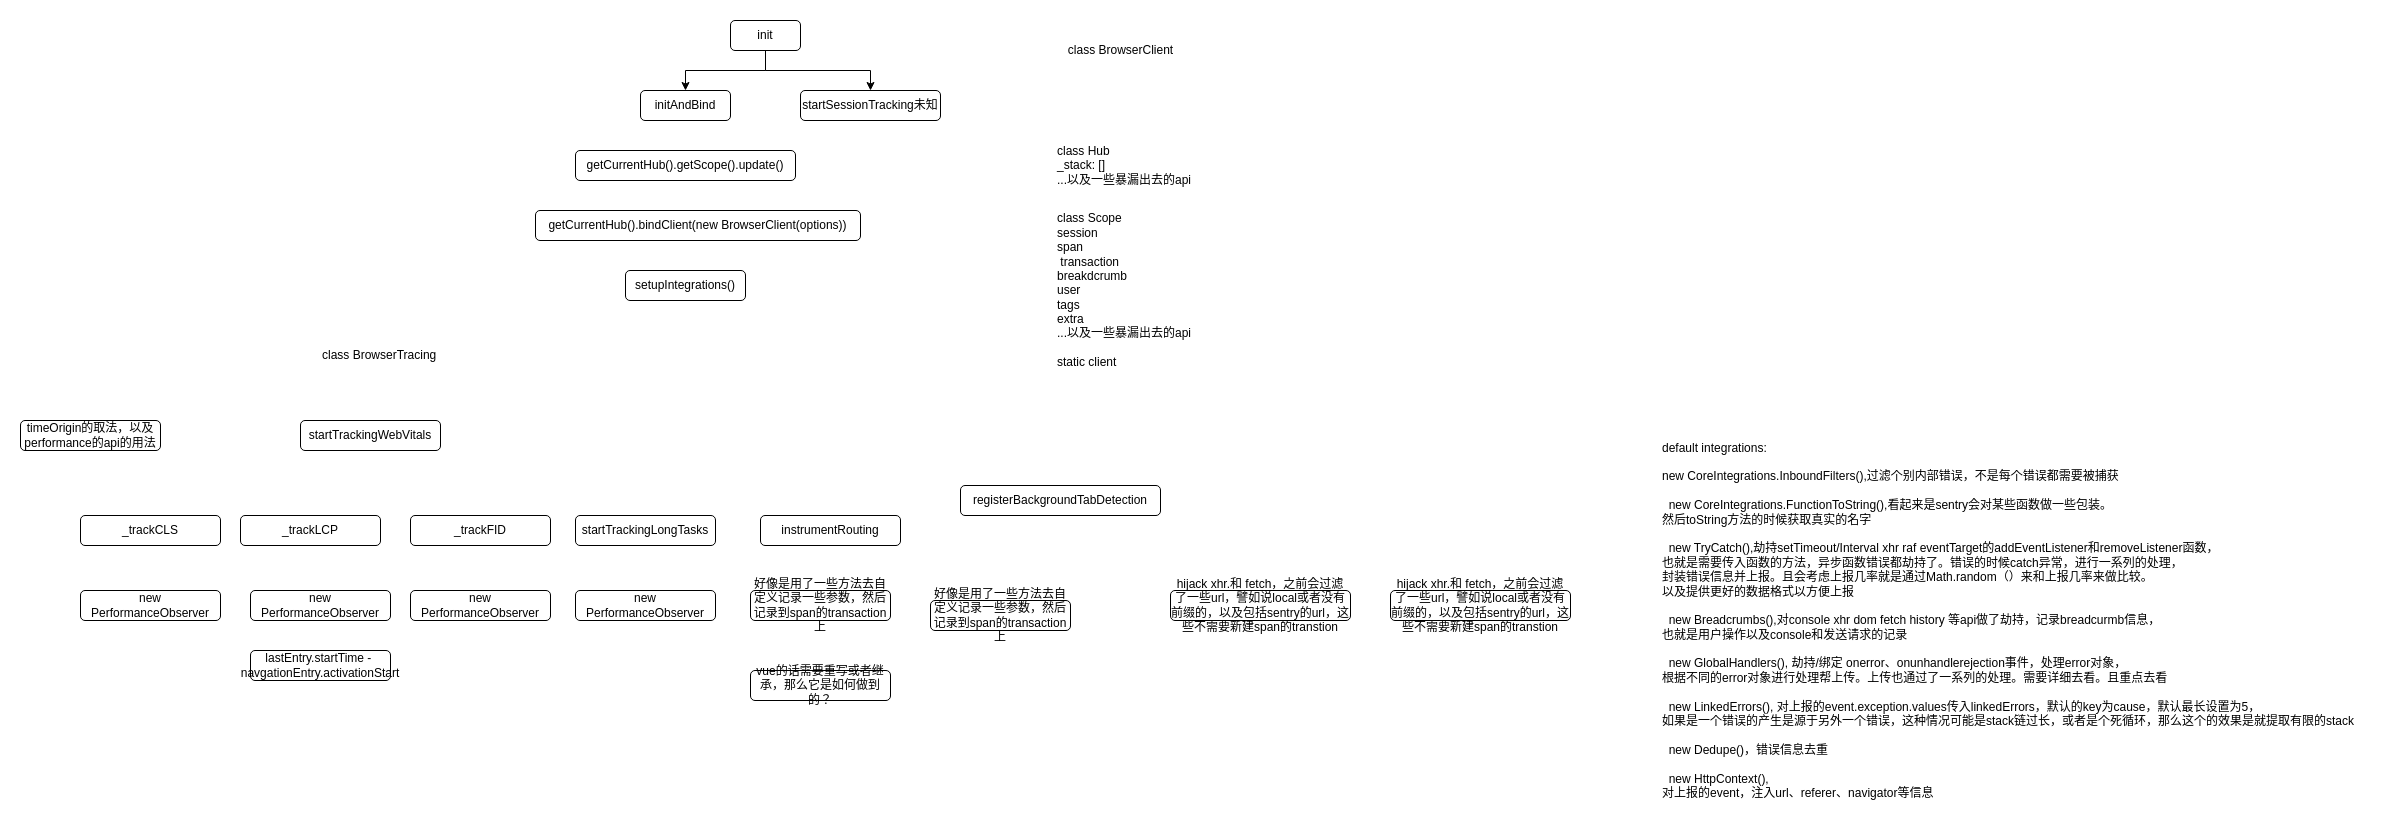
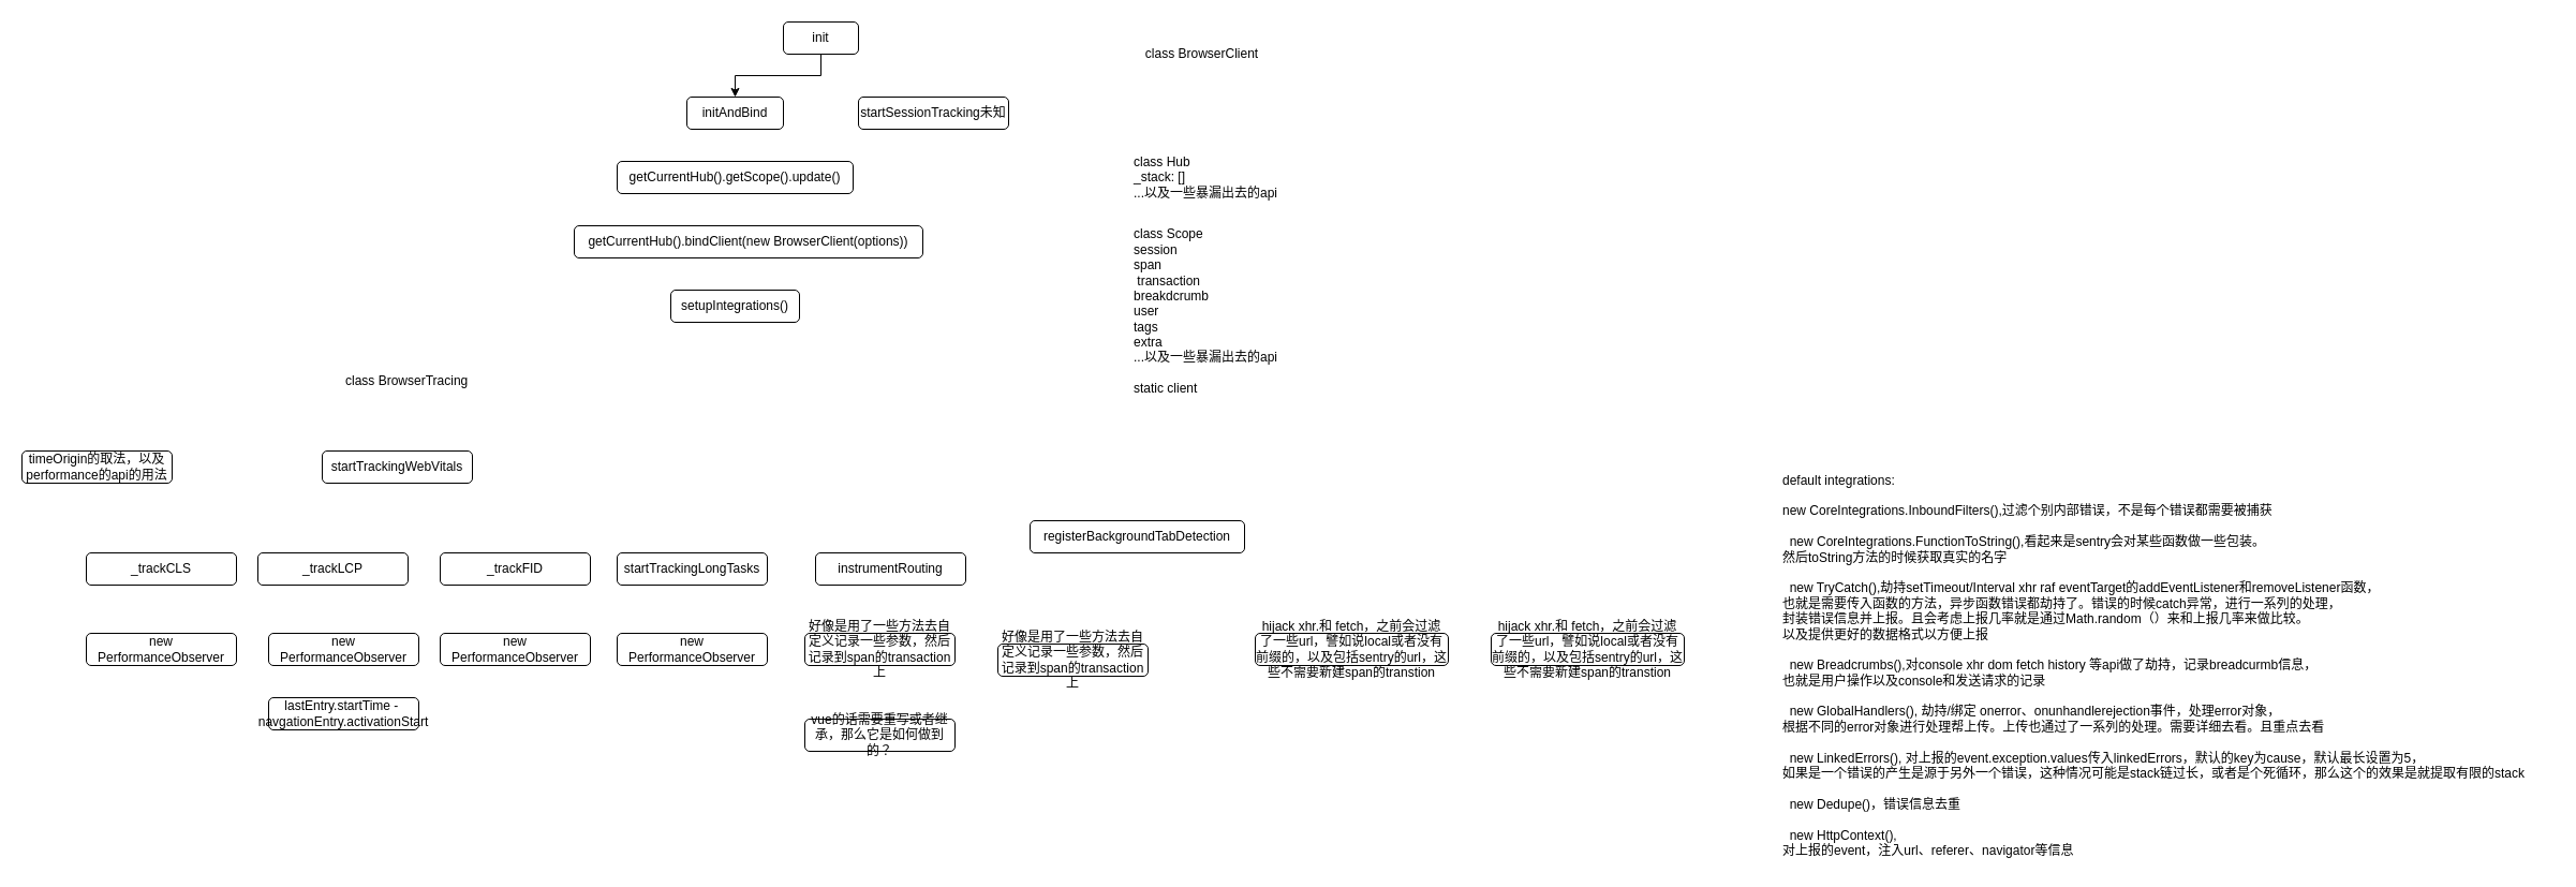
- <mxCell id="3" style="edgeStyle=orthogonalEdgeStyle;rounded=0;orthogonalLoop=1;jettySize=auto;html=1;exitX=0.5;exitY=1;exitDx=0;exitDy=0;entryX=0.5;entryY=0;entryDx=0;entryDy=0;" parent="1" source="4" target="6" edge="1"><mxGeometry relative="1" as="geometry" /></mxCell>
